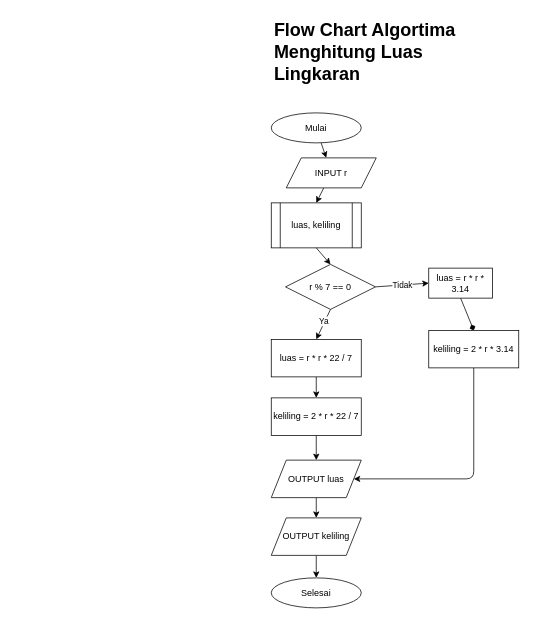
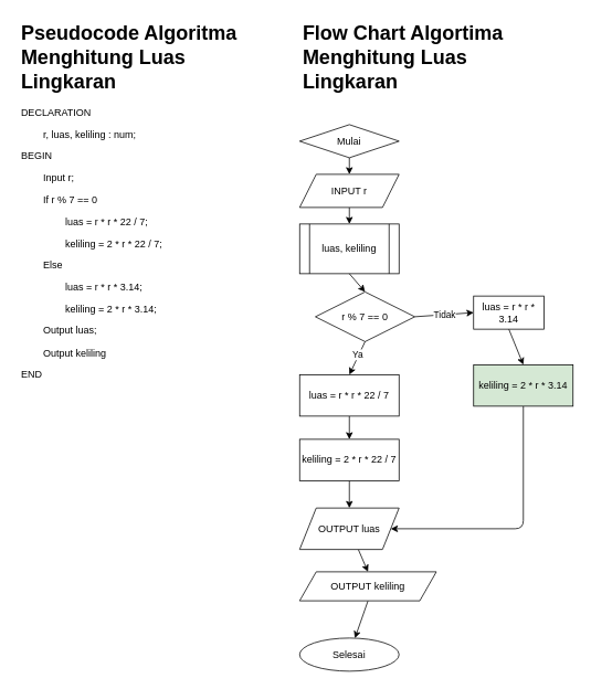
- <mxCell id="5" value="Mulai" style="ellipse;whiteSpace=wrap;html=1;" parent="1" vertex="1"><mxGeometry x="361" y="150" width="120" height="40" as="geometry" /></mxCell>
+ <mxCell id="5" value="Mulai" style="rhombus;whiteSpace=wrap;html=1;" parent="1" vertex="1"><mxGeometry x="361" y="150" width="120" height="40" as="geometry" /></mxCell>
- <mxCell id="7" value="INPUT r" style="shape=parallelogram;perimeter=parallelogramPerimeter;whiteSpace=wrap;html=1;fixedSize=1;" parent="1" vertex="1"><mxGeometry x="381" y="210" width="120" height="40" as="geometry" /></mxCell>
+ <mxCell id="7" value="INPUT r" style="shape=parallelogram;perimeter=parallelogramPerimeter;whiteSpace=wrap;html=1;fixedSize=1;" parent="1" vertex="1"><mxGeometry x="361" y="210" width="120" height="40" as="geometry" /></mxCell>
+ <mxCell id="2" value="&lt;h1&gt;Pseudocode Algoritma Menghitung Luas Lingkaran&lt;/h1&gt;&lt;p&gt;DECLARATION&lt;/p&gt;&lt;p&gt;&lt;span style=&quot;white-space: pre;&quot;&gt;&#09;&lt;/span&gt;r, luas, keliling : num;&lt;br&gt;&lt;/p&gt;&lt;p&gt;BEGIN&lt;/p&gt;&lt;p&gt;&lt;span style=&quot;white-space: pre;&quot;&gt;&#09;&lt;/span&gt;Input r;&lt;br&gt;&lt;/p&gt;&lt;p&gt;&lt;span style=&quot;white-space: pre;&quot;&gt;&#09;&lt;/span&gt;If r % 7 == 0&lt;/p&gt;&lt;p&gt;&lt;span style=&quot;white-space: pre;&quot;&gt;&#09;&lt;/span&gt;&lt;span style=&quot;white-space: pre;&quot;&gt;&#09;&lt;/span&gt;luas&amp;nbsp;= r * r * 22 / 7;&lt;br&gt;&lt;/p&gt;&lt;p&gt;&lt;span style=&quot;white-space: pre;&quot;&gt;&#09;&lt;/span&gt;&lt;span style=&quot;white-space: pre;&quot;&gt;&#09;&lt;/span&gt;keliling = 2 * r * 22 / 7;&lt;br&gt;&lt;/p&gt;&lt;p&gt;&lt;span style=&quot;white-space: pre;&quot;&gt;&#09;&lt;/span&gt;Else&amp;nbsp;&lt;/p&gt;&lt;p&gt;&lt;span style=&quot;white-space: pre;&quot;&gt;&#09;&lt;/span&gt;&lt;span style=&quot;white-space: pre;&quot;&gt;&#09;&lt;/span&gt;luas&amp;nbsp;= r * r * 3.14;&lt;br&gt;&lt;/p&gt;&lt;p&gt;&lt;span style=&quot;white-space: pre;&quot;&gt;&#09;&lt;/span&gt;&lt;span style=&quot;white-space: pre;&quot;&gt;&#09;&lt;/span&gt;keliling = 2 * r * 3.14;&lt;br&gt;&lt;/p&gt;&lt;p&gt;&lt;span style=&quot;white-space: pre;&quot;&gt;&#09;&lt;/span&gt;Output luas;&lt;br&gt;&lt;/p&gt;&lt;p&gt;&lt;span style=&quot;white-space: pre;&quot;&gt;&#09;&lt;/span&gt;Output keliling&lt;br&gt;&lt;/p&gt;&lt;p&gt;END&lt;/p&gt;" style="text;html=1;strokeColor=none;fillColor=none;spacing=5;spacingTop=-20;whiteSpace=wrap;overflow=hidden;rounded=0;" parent="1" vertex="1"><mxGeometry x="20" width="310" height="440" as="geometry" y="20" /></mxCell>
- <mxCell id="19" style="edgeStyle=none;html=1;exitX=0.5;exitY=1;exitDx=0;exitDy=0;entryX=0.5;entryY=0;entryDx=0;entryDy=0;endArrow=diamond;" parent="1" source="20" target="25" edge="1"><mxGeometry relative="1" as="geometry" /></mxCell>
+ <mxCell id="19" style="edgeStyle=none;html=1;exitX=0.5;exitY=1;exitDx=0;exitDy=0;entryX=0.5;entryY=0;entryDx=0;entryDy=0;" parent="1" source="20" target="25" edge="1"><mxGeometry relative="1" as="geometry" /></mxCell>
- <mxCell id="25" value="keliling = 2 * r * 3.14" style="whiteSpace=wrap;html=1;" parent="1" vertex="1"><mxGeometry x="571" y="440" width="120" height="50" as="geometry" /></mxCell>
+ <mxCell id="25" value="keliling = 2 * r * 3.14" style="whiteSpace=wrap;html=1;fillColor=#d5e8d4;" parent="1" vertex="1"><mxGeometry x="571" y="440" width="120" height="50" as="geometry" /></mxCell>
- <mxCell id="27" value="OUTPUT keliling" style="shape=parallelogram;perimeter=parallelogramPerimeter;whiteSpace=wrap;html=1;fixedSize=1;" parent="1" vertex="1"><mxGeometry x="361" y="690" width="120" height="50" as="geometry" /></mxCell>
+ <mxCell id="27" value="OUTPUT keliling" style="shape=parallelogram;perimeter=parallelogramPerimeter;whiteSpace=wrap;html=1;fixedSize=1;" parent="1" vertex="1"><mxGeometry x="361" y="690" width="165" height="35" as="geometry" /></mxCell>
